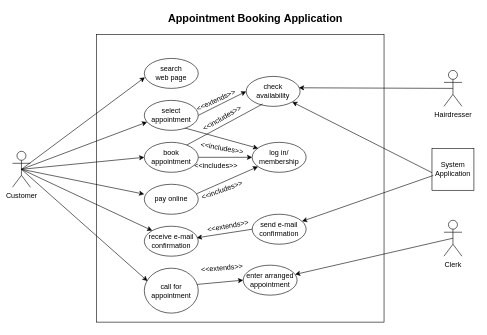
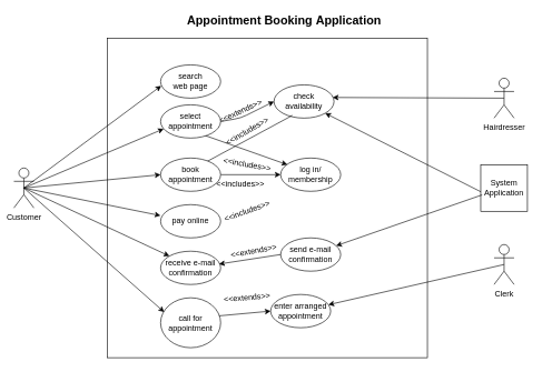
- <mxCell id="40" value="select appointment" style="ellipse;whiteSpace=wrap;html=1;" parent="1" vertex="1"><mxGeometry x="240" y="167" width="90" height="50" as="geometry" /></mxCell>
+ <mxCell id="40" value="select appointment" style="ellipse;whiteSpace=wrap;html=1;" parent="1" vertex="1"><mxGeometry x="240" y="157" width="90" height="50" as="geometry" /></mxCell>
- <mxCell id="13" value="" style="endArrow=classic;html=1;exitX=0.948;exitY=0.333;exitDx=0;exitDy=0;exitPerimeter=0;" parent="1" source="24" target="4" edge="1"><mxGeometry width="50" height="50" relative="1" as="geometry"><mxPoint x="440" y="367" as="sourcePoint" /><mxPoint x="490" y="317" as="targetPoint" /></mxGeometry></mxCell>
